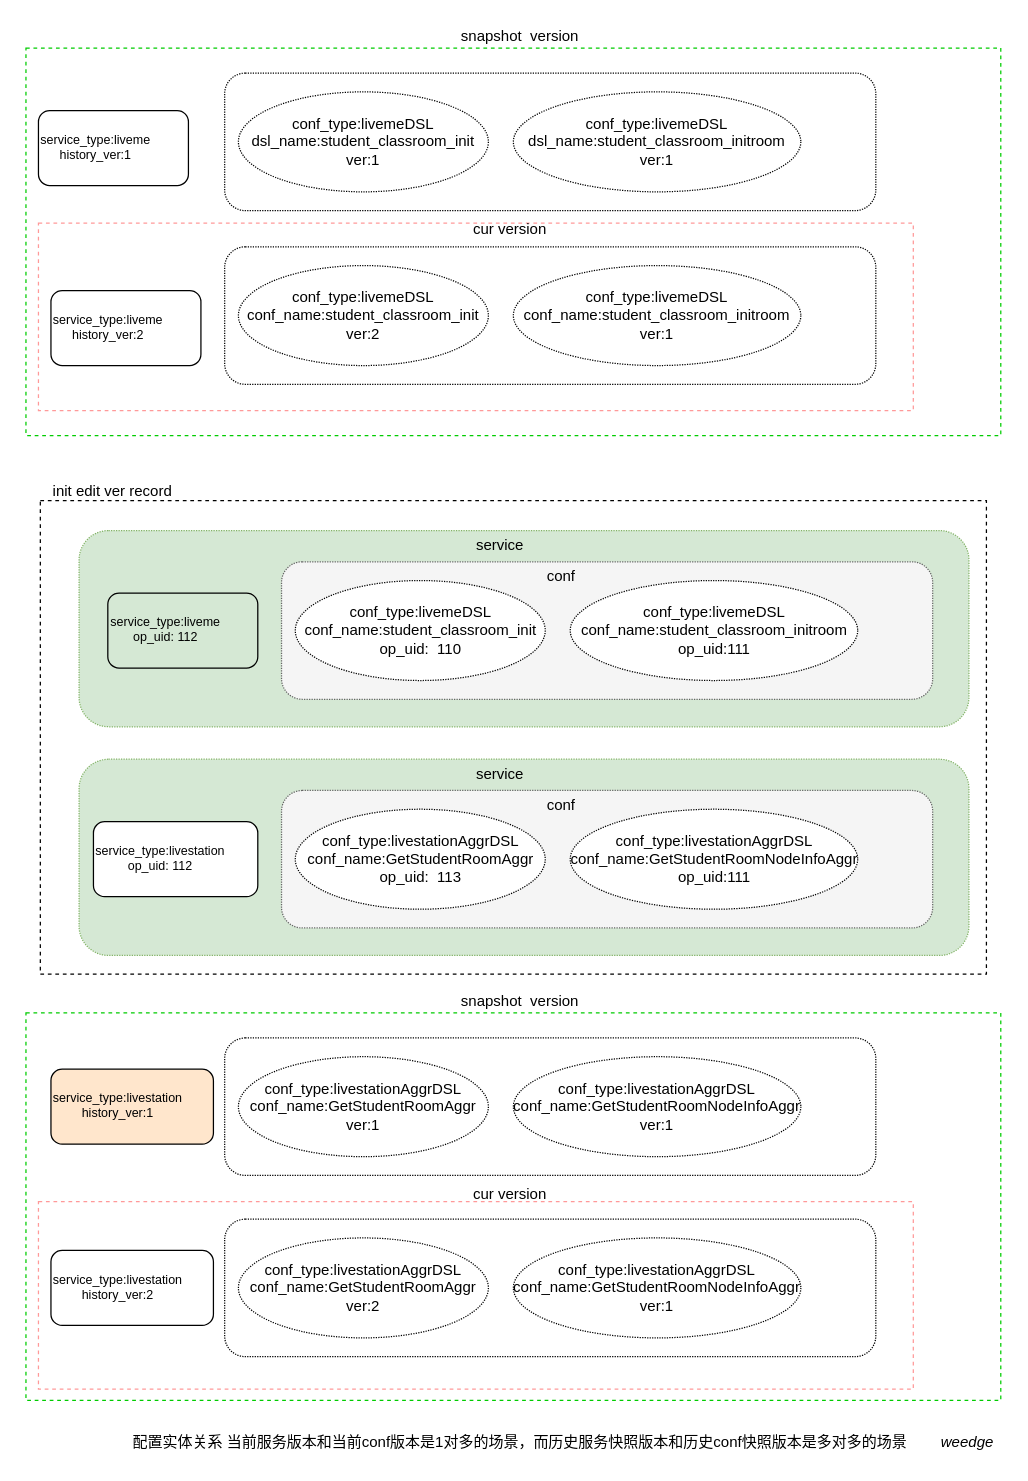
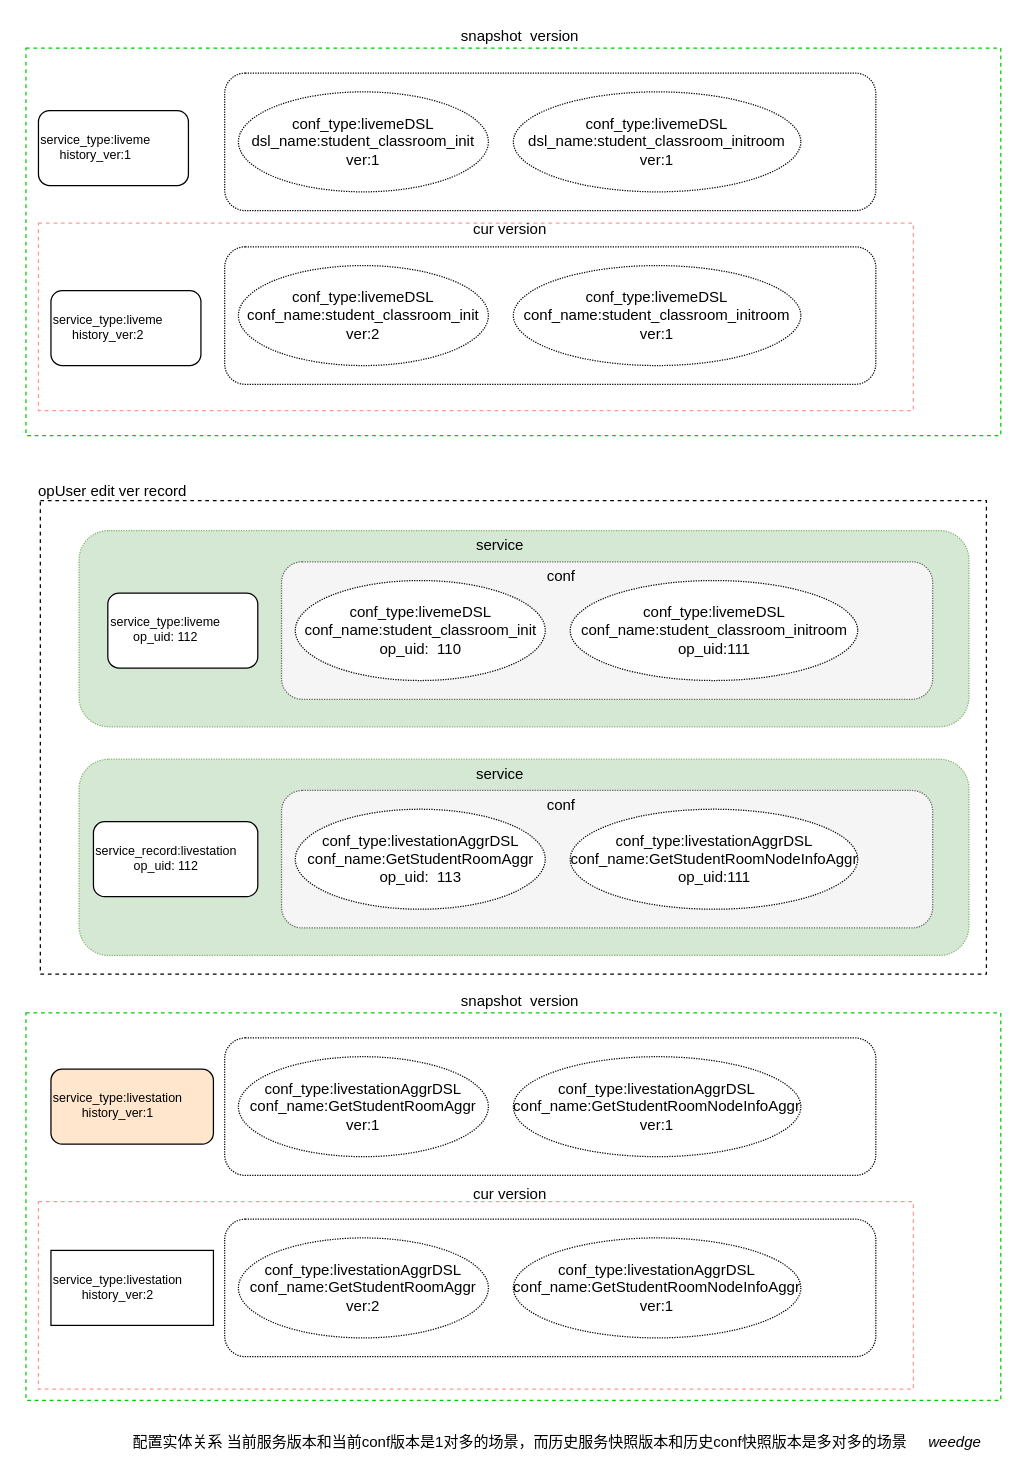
- <mxCell id="32" value="init edit ver record" style="text;html=1;align=center;verticalAlign=middle;resizable=0;points=[];autosize=1;" parent="1" vertex="1"><mxGeometry x="24.5" y="384" width="129" height="18" as="geometry" /></mxCell>
+ <mxCell id="32" value="opUser edit ver record" style="text;html=1;align=center;verticalAlign=middle;resizable=0;points=[];autosize=1;" parent="1" vertex="1"><mxGeometry x="24.5" y="384" width="129" height="18" as="geometry" /></mxCell>
- <mxCell id="30" value="&lt;p style=&quot;line-height: 100% ; font-size: 10px&quot;&gt;&lt;/p&gt;&lt;div style=&quot;text-align: center ; font-size: 10px&quot;&gt;&lt;span style=&quot;font-size: 10px&quot;&gt;service_type:liveme&lt;/span&gt;&lt;/div&gt;&lt;div style=&quot;text-align: center ; font-size: 10px&quot;&gt;op_uid: 112&lt;/div&gt;&lt;p&gt;&lt;/p&gt;" style="rounded=1;whiteSpace=wrap;html=1;shadow=0;labelBackgroundColor=none;align=left;fillColor=#d5e8d4;" parent="1" vertex="1"><mxGeometry x="85.5" y="474" width="120" height="60" as="geometry" /></mxCell>
+ <mxCell id="30" value="&lt;p style=&quot;line-height: 100% ; font-size: 10px&quot;&gt;&lt;/p&gt;&lt;div style=&quot;text-align: center ; font-size: 10px&quot;&gt;&lt;span style=&quot;font-size: 10px&quot;&gt;service_type:liveme&lt;/span&gt;&lt;/div&gt;&lt;div style=&quot;text-align: center ; font-size: 10px&quot;&gt;op_uid: 112&lt;/div&gt;&lt;p&gt;&lt;/p&gt;" style="rounded=1;whiteSpace=wrap;html=1;shadow=0;labelBackgroundColor=none;align=left;" parent="1" vertex="1"><mxGeometry x="85.5" y="474" width="120" height="60" as="geometry" /></mxCell>
- <mxCell id="38" value="&lt;p style=&quot;line-height: 100% ; font-size: 10px&quot;&gt;&lt;/p&gt;&lt;div style=&quot;text-align: center ; font-size: 10px&quot;&gt;&lt;div&gt;service_type:livestation&lt;/div&gt;&lt;/div&gt;&lt;div style=&quot;text-align: center ; font-size: 10px&quot;&gt;op_uid: 112&lt;/div&gt;&lt;p&gt;&lt;/p&gt;" style="rounded=1;whiteSpace=wrap;html=1;shadow=0;labelBackgroundColor=none;align=left;" parent="1" vertex="1"><mxGeometry x="74" y="657" width="131.5" height="60" as="geometry" /></mxCell>
+ <mxCell id="38" value="&lt;p style=&quot;line-height: 100% ; font-size: 10px&quot;&gt;&lt;/p&gt;&lt;div style=&quot;text-align: center ; font-size: 10px&quot;&gt;&lt;div&gt;service_record:livestation&lt;/div&gt;&lt;/div&gt;&lt;div style=&quot;text-align: center ; font-size: 10px&quot;&gt;op_uid: 112&lt;/div&gt;&lt;p&gt;&lt;/p&gt;" style="rounded=1;whiteSpace=wrap;html=1;shadow=0;labelBackgroundColor=none;align=left;" parent="1" vertex="1"><mxGeometry x="74" y="657" width="131.5" height="60" as="geometry" /></mxCell>
- <mxCell id="23" value="&lt;p style=&quot;line-height: 100% ; font-size: 10px&quot;&gt;&lt;/p&gt;&lt;div style=&quot;text-align: center ; font-size: 10px&quot;&gt;&lt;span style=&quot;font-size: 10px&quot;&gt;service_type:livestation&lt;/span&gt;&lt;/div&gt;&lt;div style=&quot;text-align: center ; font-size: 10px&quot;&gt;&lt;span style=&quot;font-size: 10px&quot;&gt;history_ver:2&lt;/span&gt;&lt;/div&gt;&lt;p&gt;&lt;/p&gt;" style="rounded=1;whiteSpace=wrap;html=1;shadow=0;labelBackgroundColor=none;align=left;" parent="1" vertex="1"><mxGeometry x="40" y="1000" width="130" height="60" as="geometry" /></mxCell>
+ <mxCell id="23" value="&lt;p style=&quot;line-height: 100% ; font-size: 10px&quot;&gt;&lt;/p&gt;&lt;div style=&quot;text-align: center ; font-size: 10px&quot;&gt;&lt;span style=&quot;font-size: 10px&quot;&gt;service_type:livestation&lt;/span&gt;&lt;/div&gt;&lt;div style=&quot;text-align: center ; font-size: 10px&quot;&gt;&lt;span style=&quot;font-size: 10px&quot;&gt;history_ver:2&lt;/span&gt;&lt;/div&gt;&lt;p&gt;&lt;/p&gt;" style="whiteSpace=wrap;html=1;shadow=0;labelBackgroundColor=none;align=left;rounded=0;" parent="1" vertex="1"><mxGeometry x="40" y="1000" width="130" height="60" as="geometry" /></mxCell>
- <mxCell id="42" value="weedge" style="text;html=1;align=center;verticalAlign=middle;resizable=0;points=[];autosize=1;strokeColor=none;fillColor=none;fontStyle=2" vertex="1" parent="1"><mxGeometry x="746.5" y="1145" width="52" height="18" as="geometry" /></mxCell>
+ <mxCell id="42" value="weedge" style="text;html=1;align=center;verticalAlign=middle;resizable=0;points=[];autosize=1;strokeColor=none;fillColor=none;fontStyle=2" vertex="1" parent="1"><mxGeometry x="736.5" y="1145" width="52" height="18" as="geometry" /></mxCell>
